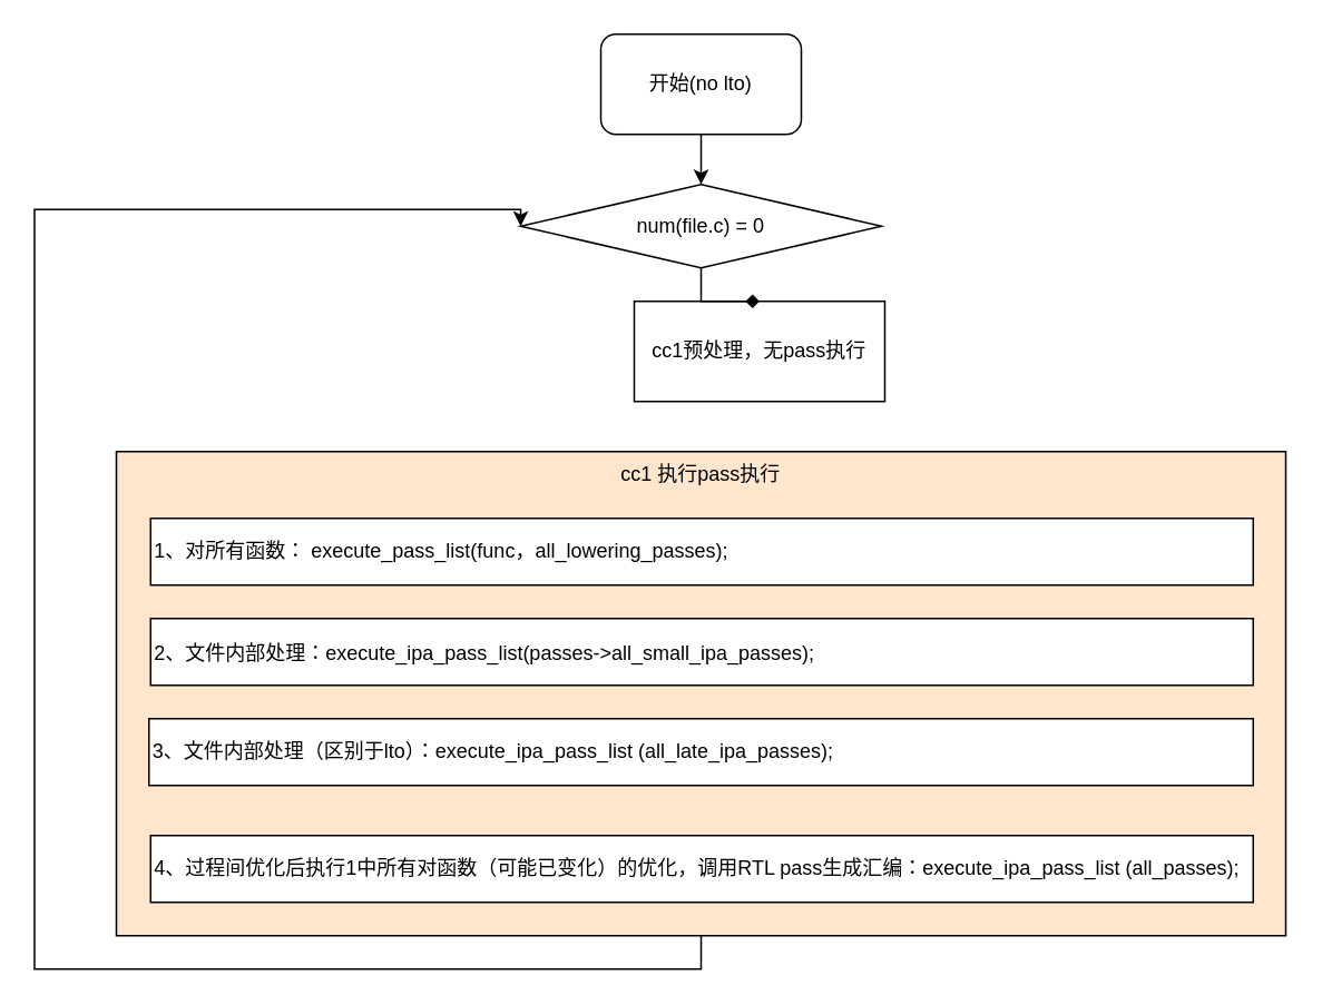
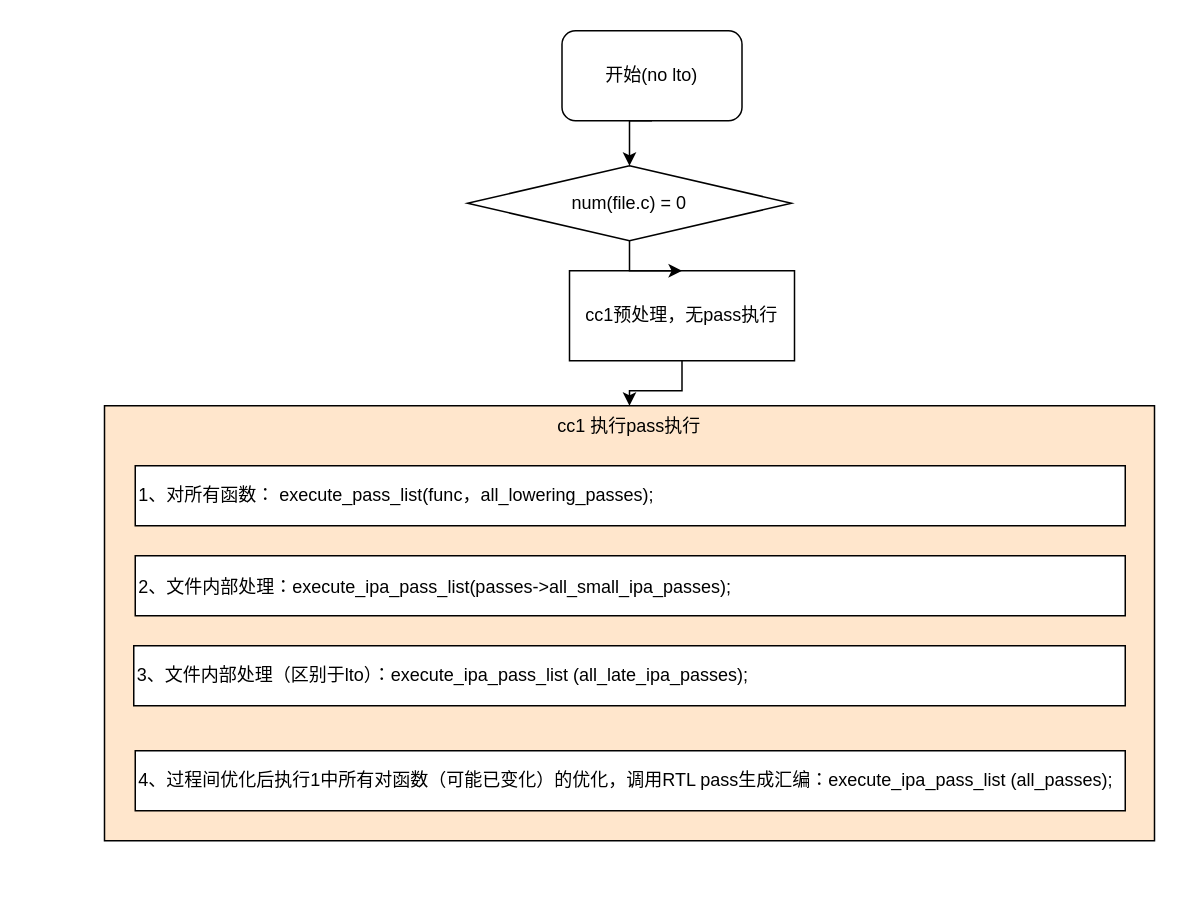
- <mxCell id="3" value="开始(no lto)" style="rounded=1;whiteSpace=wrap;html=1;fontFamily=Helvetica;fontSize=12;" vertex="1" parent="1"><mxGeometry x="359" y="20" width="120" height="60" as="geometry" /></mxCell>
+ <mxCell id="3" value="开始(no lto)" style="rounded=1;whiteSpace=wrap;html=1;fontFamily=Helvetica;fontSize=12;" vertex="1" parent="1"><mxGeometry x="374" y="20" width="120" height="60" as="geometry" /></mxCell>
- <mxCell id="8" style="edgeStyle=orthogonalEdgeStyle;rounded=0;orthogonalLoop=1;jettySize=auto;html=1;exitX=0.5;exitY=1;exitDx=0;exitDy=0;entryX=0.5;entryY=0;entryDx=0;entryDy=0;fontFamily=Helvetica;fontSize=12;fontColor=#000000;endArrow=diamond;" edge="1" parent="1" source="9" target="5"><mxGeometry relative="1" as="geometry" /></mxCell>
+ <mxCell id="8" style="edgeStyle=orthogonalEdgeStyle;rounded=0;orthogonalLoop=1;jettySize=auto;html=1;exitX=0.5;exitY=1;exitDx=0;exitDy=0;entryX=0.5;entryY=0;entryDx=0;entryDy=0;fontFamily=Helvetica;fontSize=12;fontColor=#000000;" edge="1" parent="1" source="9" target="5"><mxGeometry relative="1" as="geometry" /></mxCell>
+ <mxCell id="4" style="edgeStyle=orthogonalEdgeStyle;rounded=0;orthogonalLoop=1;jettySize=auto;html=1;exitX=0.5;exitY=1;exitDx=0;exitDy=0;entryX=0.5;entryY=0;entryDx=0;entryDy=0;fontFamily=Helvetica;fontSize=12;fontColor=#000000;" edge="1" parent="1" source="5" target="7"><mxGeometry relative="1" as="geometry" /></mxCell>
- <mxCell id="6" style="edgeStyle=orthogonalEdgeStyle;rounded=0;orthogonalLoop=1;jettySize=auto;html=1;exitX=0.5;exitY=1;exitDx=0;exitDy=0;entryX=0;entryY=0.5;entryDx=0;entryDy=0;fontFamily=Helvetica;fontSize=12;fontColor=#000000;" edge="1" parent="1" source="7" target="9"><mxGeometry relative="1" as="geometry"><Array as="points"><mxPoint x="419" y="580" /><mxPoint x="20" y="580" /><mxPoint x="20" y="125" /></Array></mxGeometry></mxCell>
